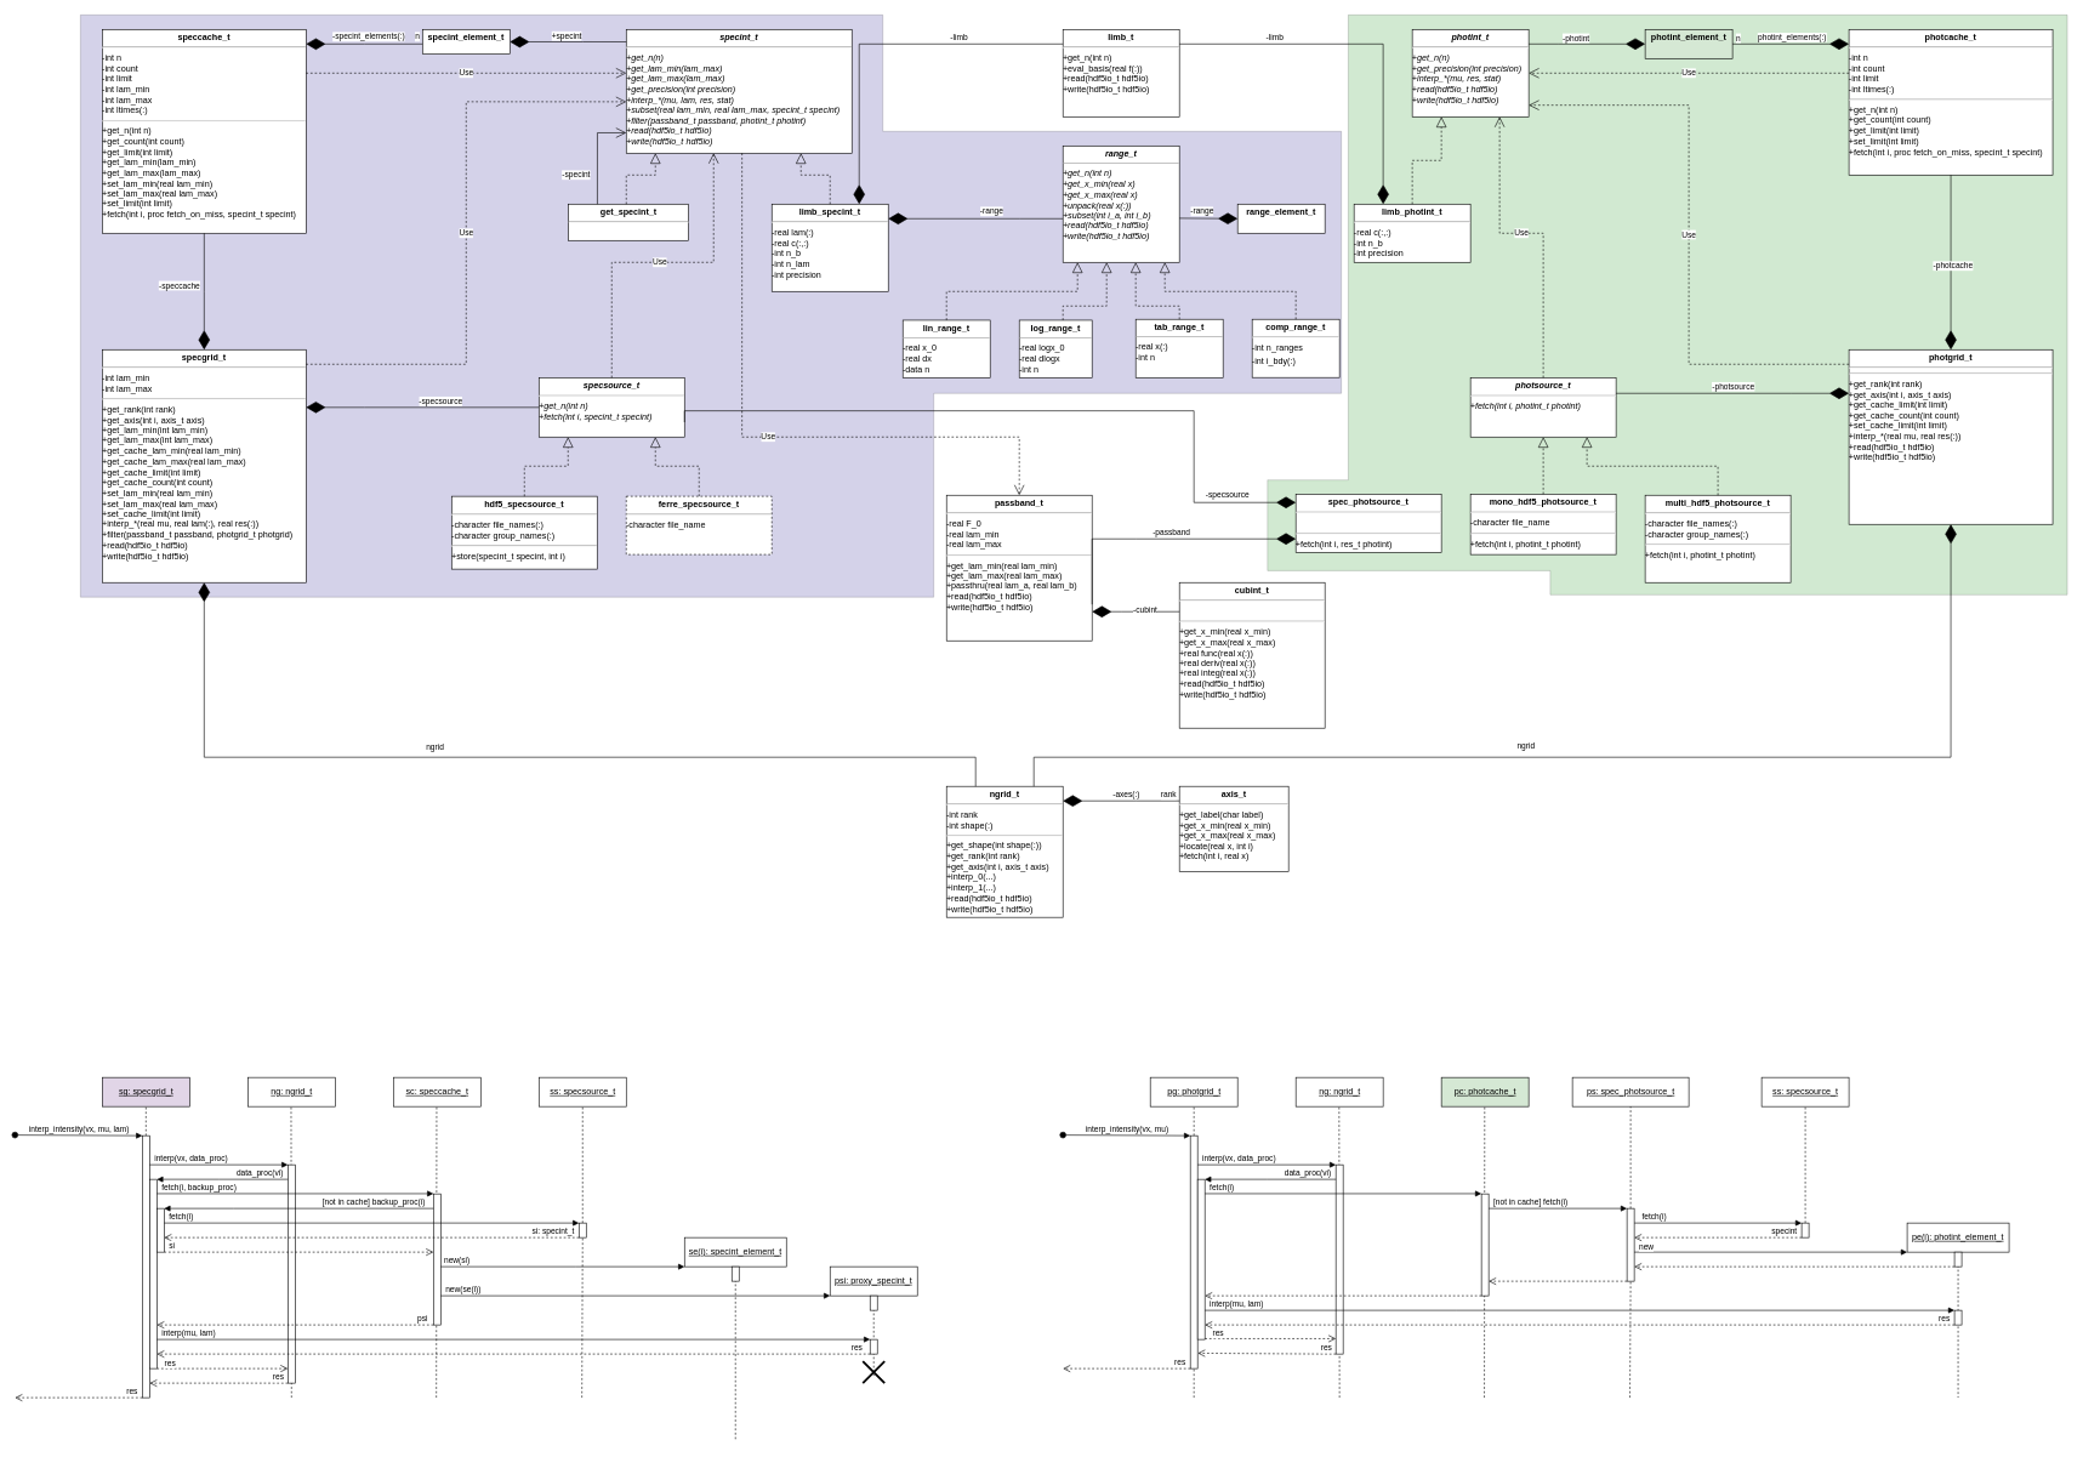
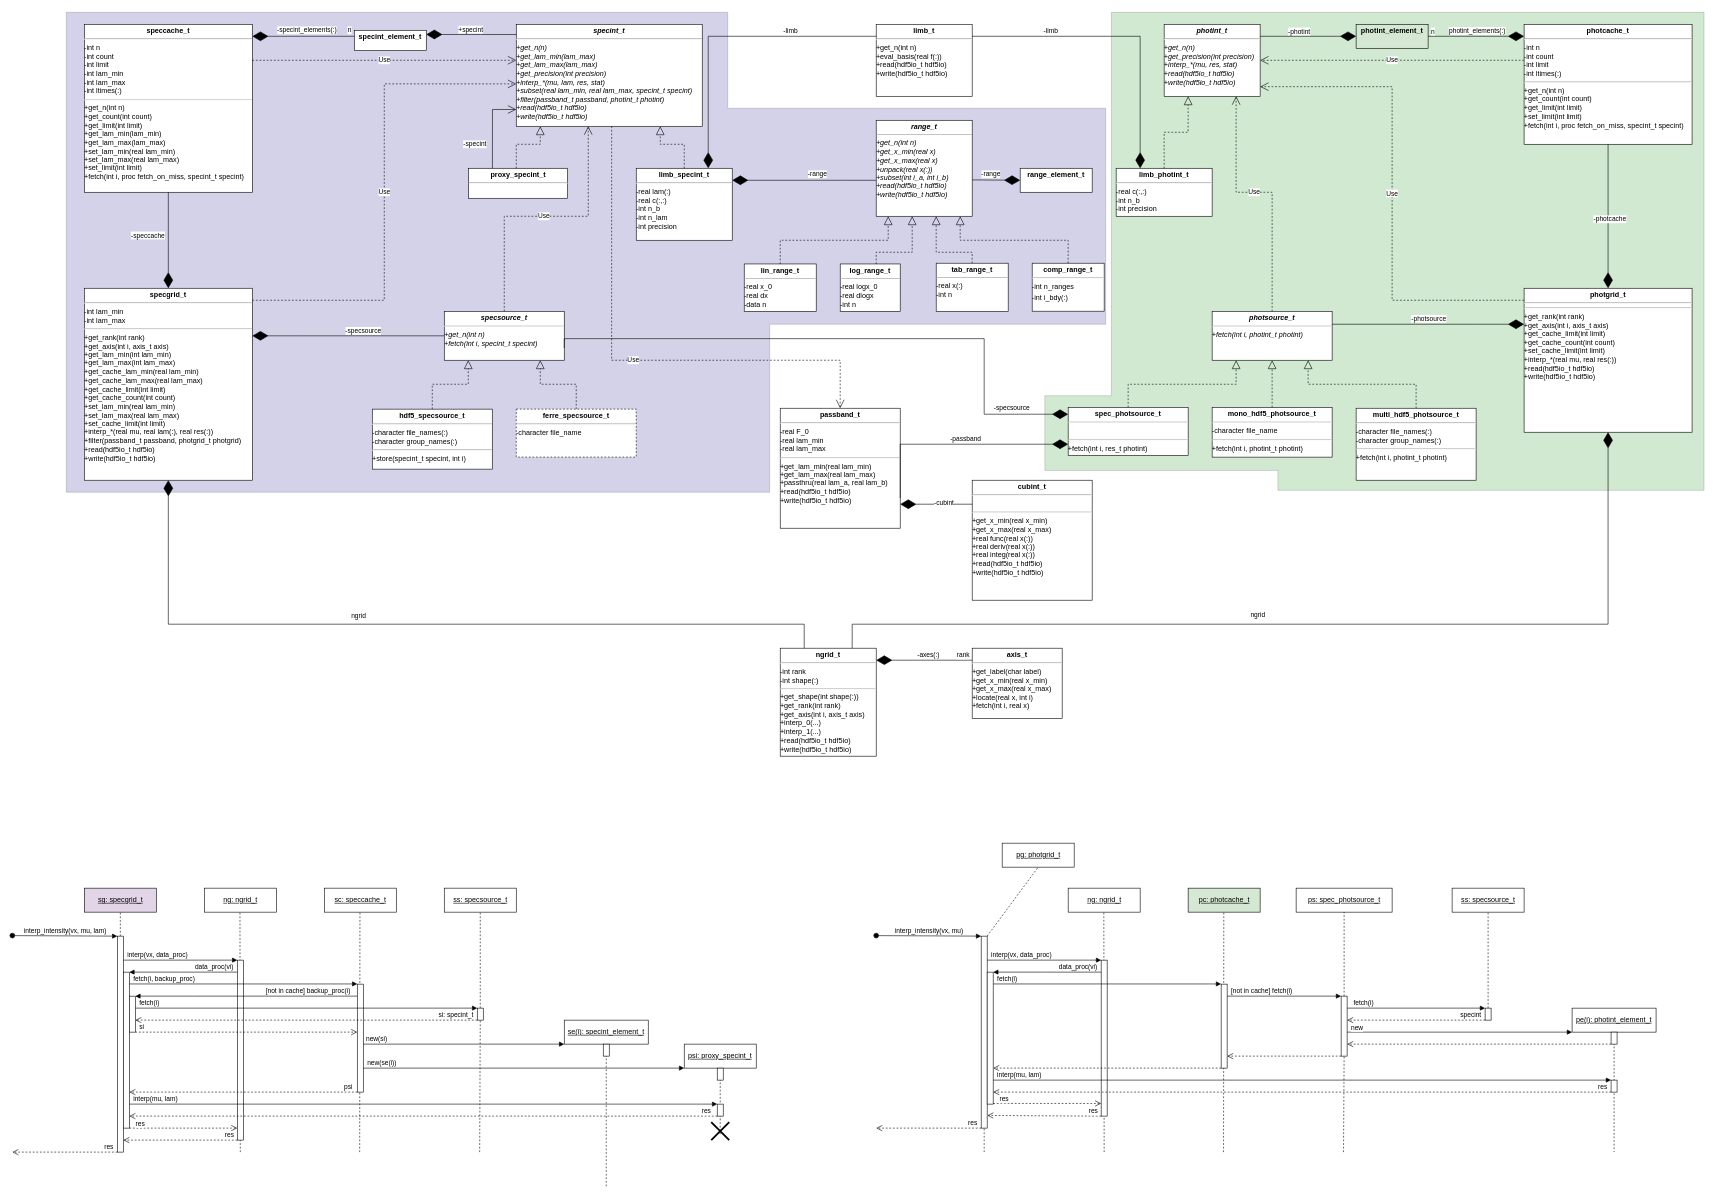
- <mxCell id="18" value="&lt;p style=&quot;margin: 0px ; margin-top: 4px ; text-align: center&quot;&gt;&lt;/p&gt;&lt;div style=&quot;height: 2px&quot;&gt;&lt;div style=&quot;text-align: center&quot;&gt;&lt;b&gt;specint_element_t&lt;/b&gt;&lt;/div&gt;&lt;br&gt;&lt;/div&gt;" style="verticalAlign=top;align=left;overflow=fill;fontSize=12;fontFamily=Helvetica;html=1;" vertex="1" parent="1"><mxGeometry x="580" y="40" width="120" height="34" as="geometry" /></mxCell>
+ <mxCell id="18" value="&lt;p style=&quot;margin: 0px ; margin-top: 4px ; text-align: center&quot;&gt;&lt;/p&gt;&lt;div style=&quot;height: 2px&quot;&gt;&lt;div style=&quot;text-align: center&quot;&gt;&lt;b&gt;specint_element_t&lt;/b&gt;&lt;/div&gt;&lt;br&gt;&lt;/div&gt;" style="verticalAlign=top;align=left;overflow=fill;fontSize=12;fontFamily=Helvetica;html=1;" vertex="1" parent="1"><mxGeometry x="590" y="50" width="120" height="34" as="geometry" /></mxCell>
- <mxCell id="7" value="&lt;p style=&quot;margin: 0px ; margin-top: 4px ; text-align: center&quot;&gt;&lt;b&gt;get_specint_t&lt;/b&gt;&lt;/p&gt;&lt;hr&gt;" style="verticalAlign=top;align=left;overflow=fill;fontSize=12;fontFamily=Helvetica;html=1;" vertex="1" parent="1"><mxGeometry x="780.5" y="280" width="165" height="50" as="geometry" /></mxCell>
+ <mxCell id="7" value="&lt;p style=&quot;margin: 0px ; margin-top: 4px ; text-align: center&quot;&gt;&lt;b&gt;proxy_specint_t&lt;/b&gt;&lt;/p&gt;&lt;hr&gt;" style="verticalAlign=top;align=left;overflow=fill;fontSize=12;fontFamily=Helvetica;html=1;" vertex="1" parent="1"><mxGeometry x="780.5" y="280" width="165" height="50" as="geometry" /></mxCell>
+ <mxCell id="51" value="" style="endArrow=block;dashed=1;endFill=0;endSize=12;html=1;rounded=0;edgeStyle=orthogonalEdgeStyle;" edge="1" parent="1" source="50" target="45"><mxGeometry width="160" relative="1" as="geometry"><mxPoint x="2240" y="670" as="sourcePoint" /><mxPoint x="2080" y="580" as="targetPoint" /><Array as="points"><mxPoint x="1880" y="640" /><mxPoint x="2060" y="640" /></Array></mxGeometry></mxCell>
- <mxCell id="122" value="&lt;u&gt;pg: photgrid_t&lt;br&gt;&lt;/u&gt;" style="html=1;fontColor=none;fillColor=#FFFFFF;" vertex="1" parent="1"><mxGeometry x="1580" y="1480" width="120" height="40" as="geometry" /></mxCell>
+ <mxCell id="122" value="&lt;u&gt;pg: photgrid_t&lt;br&gt;&lt;/u&gt;" style="html=1;fontColor=none;fillColor=#FFFFFF;" vertex="1" parent="1"><mxGeometry x="1670" y="1405" width="120" height="40" as="geometry" /></mxCell>
